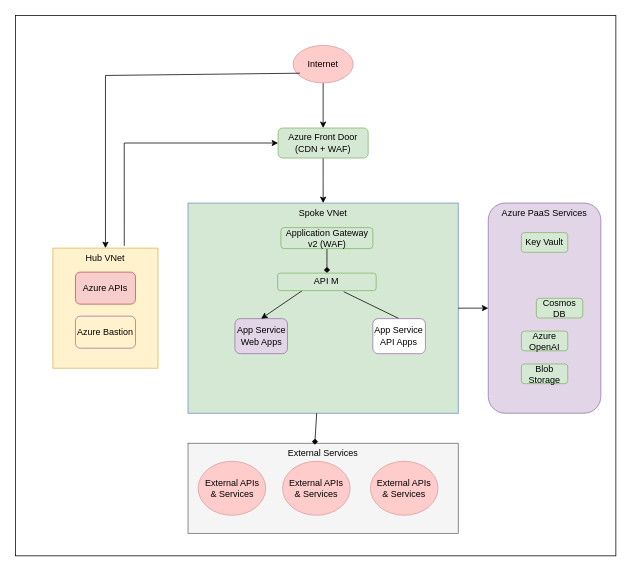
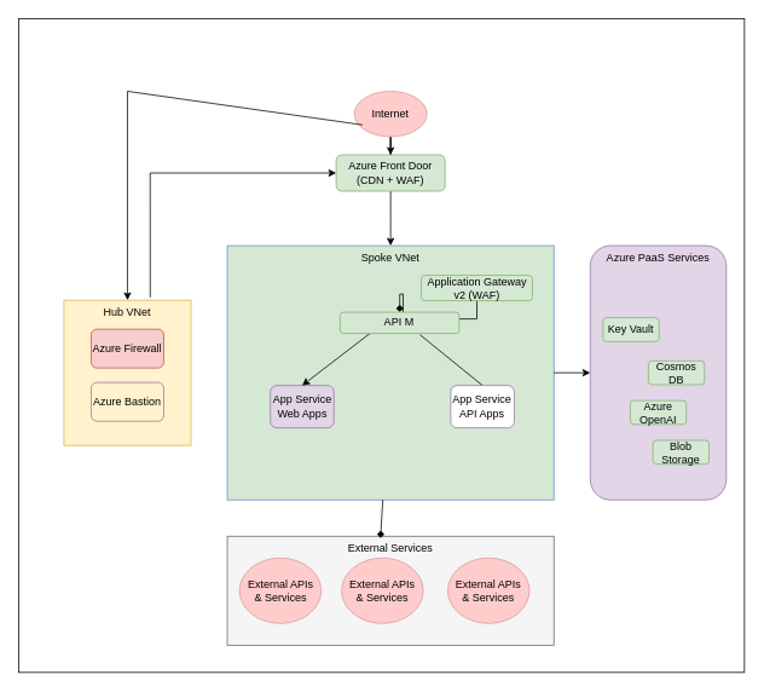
- <mxCell id="6" value="Internet" style="ellipse;whiteSpace=wrap;html=1;fillColor=#ffcccc;strokeColor=#d79b9b;" parent="4" vertex="1"><mxGeometry x="320" width="80" height="50" as="geometry" /></mxCell>
+ <mxCell id="6" value="Internet" style="ellipse;whiteSpace=wrap;html=1;fillColor=#ffcccc;strokeColor=#d79b9b;" parent="4" vertex="1"><mxGeometry x="320" y="40" width="80" height="50" as="geometry" /></mxCell>
- <mxCell id="18" value="Application Gateway&#10;v2 (WAF)" style="rounded=1;whiteSpace=wrap;html=1;fillColor=#d5e8d4;strokeColor=#82b366;" parent="15" vertex="1"><mxGeometry x="113.75" y="32.667" width="122.5" height="28" as="geometry" /></mxCell>
+ <mxCell id="18" value="Application Gateway&#10;v2 (WAF)" style="rounded=1;whiteSpace=wrap;html=1;fillColor=#d5e8d4;strokeColor=#82b366;" parent="15" vertex="1"><mxGeometry x="203.75" y="32.667" width="122.5" height="28" as="geometry" /></mxCell>
- <mxCell id="11" value="Key Vault" style="rounded=1;whiteSpace=wrap;html=1;fillColor=#d5e8d4;strokeColor=#82b366;" parent="9" vertex="1"><mxGeometry x="44.118" y="39.375" width="61.765" height="26.25" as="geometry" /></mxCell>
+ <mxCell id="11" value="Key Vault" style="rounded=1;whiteSpace=wrap;html=1;fillColor=#d5e8d4;strokeColor=#82b366;" parent="9" vertex="1"><mxGeometry x="14.118" y="79.375" width="61.765" height="26.25" as="geometry" /></mxCell>
- <mxCell id="23" value="API M" style="rounded=1;whiteSpace=wrap;html=1;fillColor=#d5e8d4;strokeColor=#82b366;" vertex="1" parent="15"><mxGeometry x="109.375" y="93.333" width="131.25" height="23.333" as="geometry" /></mxCell>
+ <mxCell id="23" value="API M" style="rounded=1;whiteSpace=wrap;html=1;fillColor=#d5e8d4;strokeColor=#82b366;" vertex="1" parent="15"><mxGeometry x="114.375" y="73.333" width="131.25" height="23.333" as="geometry" /></mxCell>
- <mxCell id="26" value="Azure APIs" style="rounded=1;whiteSpace=wrap;html=1;fillColor=#f8cecc;strokeColor=#b85450;" parent="24" vertex="1"><mxGeometry x="30" y="32" width="80" height="42.667" as="geometry" /></mxCell>
+ <mxCell id="26" value="Azure Firewall" style="rounded=1;whiteSpace=wrap;html=1;fillColor=#f8cecc;strokeColor=#b85450;" parent="24" vertex="1"><mxGeometry x="30" y="32" width="80" height="42.667" as="geometry" /></mxCell>
- <mxCell id="19" value="App Service&#10;Web Apps" style="rounded=1;whiteSpace=wrap;html=1;fillColor=#e1d5e7;strokeColor=#9673a6;" parent="15" vertex="1"><mxGeometry x="52.5" y="154" width="70" height="46.667" as="geometry" /></mxCell>
+ <mxCell id="19" value="App Service&#10;Web Apps" style="rounded=1;whiteSpace=wrap;html=1;fillColor=#e1d5e7;strokeColor=#9673a6;" parent="15" vertex="1"><mxGeometry x="37.5" y="154" width="70" height="46.667" as="geometry" /></mxCell>
- <mxCell id="14" value="Blob Storage" style="rounded=1;whiteSpace=wrap;html=1;fillColor=#d5e8d4;strokeColor=#82b366;" parent="9" vertex="1"><mxGeometry x="44.118" y="214.375" width="61.765" height="26.25" as="geometry" /></mxCell>
+ <mxCell id="14" value="Blob Storage" style="rounded=1;whiteSpace=wrap;html=1;fillColor=#d5e8d4;strokeColor=#82b366;" parent="9" vertex="1"><mxGeometry x="69.118" y="214.375" width="61.765" height="26.25" as="geometry" /></mxCell>
